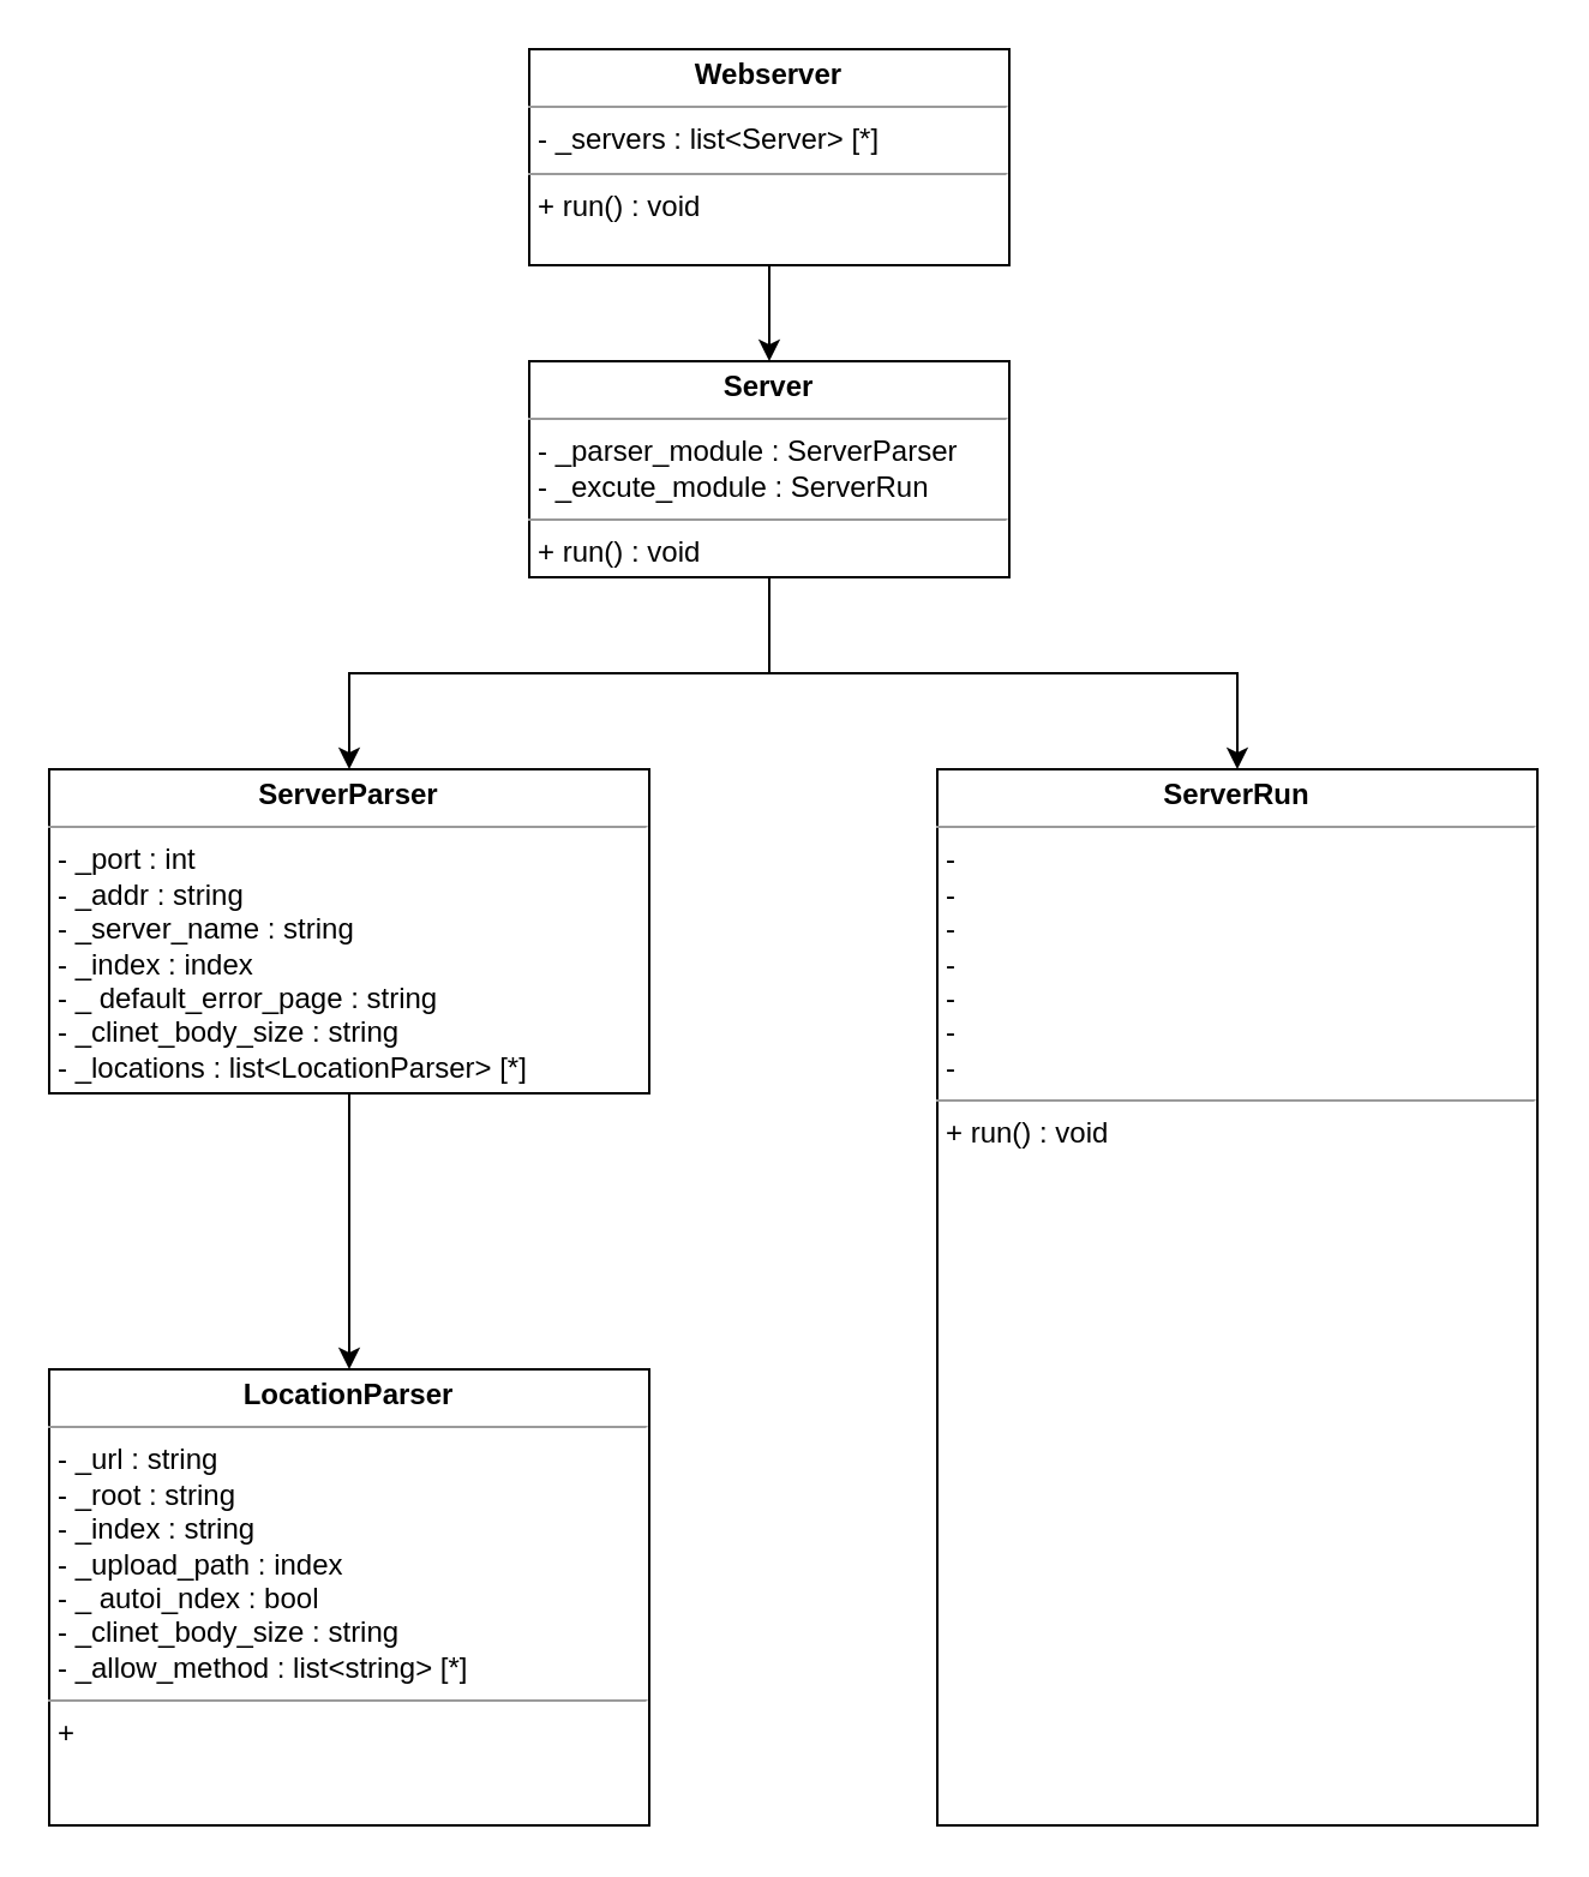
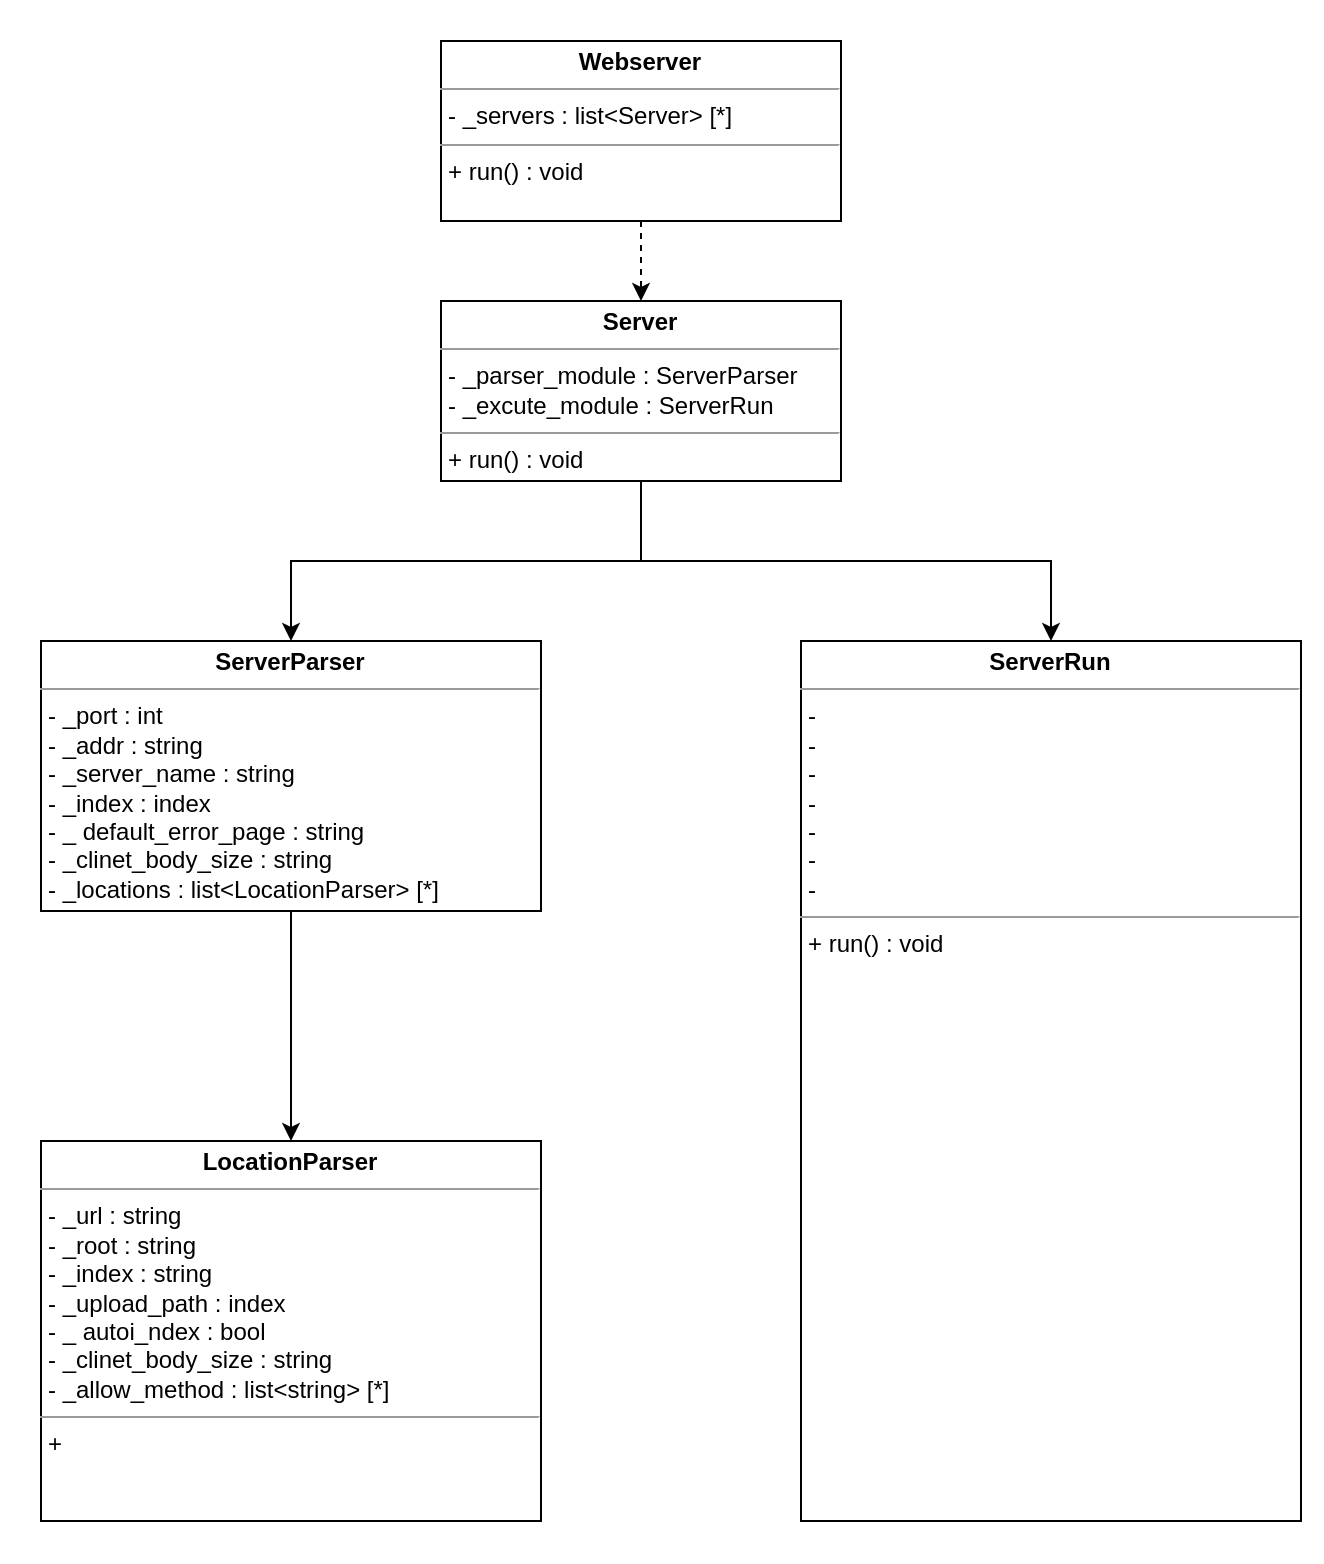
- <mxCell id="8" style="edgeStyle=orthogonalEdgeStyle;rounded=0;orthogonalLoop=1;jettySize=auto;html=1;exitX=0.5;exitY=1;exitDx=0;exitDy=0;" edge="1" parent="1" source="9" target="4"><mxGeometry relative="1" as="geometry" /></mxCell>
+ <mxCell id="8" style="edgeStyle=orthogonalEdgeStyle;rounded=0;orthogonalLoop=1;jettySize=auto;html=1;exitX=0.5;exitY=1;exitDx=0;exitDy=0;dashed=1;" edge="1" parent="1" source="9" target="4"><mxGeometry relative="1" as="geometry" /></mxCell>
- <mxCell id="7" value="&lt;p style=&quot;margin:0px;margin-top:4px;text-align:center;&quot;&gt;&lt;b&gt;ServerRun&lt;/b&gt;&lt;/p&gt;&lt;hr size=&quot;1&quot;&gt;&lt;p style=&quot;margin:0px;margin-left:4px;&quot;&gt;-&amp;nbsp;&lt;/p&gt;&lt;p style=&quot;margin:0px;margin-left:4px;&quot;&gt;-&amp;nbsp;&lt;/p&gt;&lt;p style=&quot;margin:0px;margin-left:4px;&quot;&gt;-&amp;nbsp;&lt;/p&gt;&lt;p style=&quot;margin:0px;margin-left:4px;&quot;&gt;-&amp;nbsp;&lt;/p&gt;&lt;p style=&quot;margin:0px;margin-left:4px;&quot;&gt;-&amp;nbsp;&lt;/p&gt;&lt;p style=&quot;margin:0px;margin-left:4px;&quot;&gt;-&amp;nbsp;&lt;/p&gt;&lt;p style=&quot;margin:0px;margin-left:4px;&quot;&gt;-&amp;nbsp;&lt;/p&gt;&lt;hr size=&quot;1&quot;&gt;&lt;p style=&quot;margin:0px;margin-left:4px;&quot;&gt;+ run() : void&lt;/p&gt;" style="verticalAlign=top;align=left;overflow=fill;fontSize=12;fontFamily=Helvetica;html=1;whiteSpace=wrap;" vertex="1" parent="1"><mxGeometry x="390" y="320" width="250" height="440" as="geometry" /></mxCell>
+ <mxCell id="7" value="&lt;p style=&quot;margin:0px;margin-top:4px;text-align:center;&quot;&gt;&lt;b&gt;ServerRun&lt;/b&gt;&lt;/p&gt;&lt;hr size=&quot;1&quot;&gt;&lt;p style=&quot;margin:0px;margin-left:4px;&quot;&gt;-&amp;nbsp;&lt;/p&gt;&lt;p style=&quot;margin:0px;margin-left:4px;&quot;&gt;-&amp;nbsp;&lt;/p&gt;&lt;p style=&quot;margin:0px;margin-left:4px;&quot;&gt;-&amp;nbsp;&lt;/p&gt;&lt;p style=&quot;margin:0px;margin-left:4px;&quot;&gt;-&amp;nbsp;&lt;/p&gt;&lt;p style=&quot;margin:0px;margin-left:4px;&quot;&gt;-&amp;nbsp;&lt;/p&gt;&lt;p style=&quot;margin:0px;margin-left:4px;&quot;&gt;-&amp;nbsp;&lt;/p&gt;&lt;p style=&quot;margin:0px;margin-left:4px;&quot;&gt;-&amp;nbsp;&lt;/p&gt;&lt;hr size=&quot;1&quot;&gt;&lt;p style=&quot;margin:0px;margin-left:4px;&quot;&gt;+ run() : void&lt;/p&gt;" style="verticalAlign=top;align=left;overflow=fill;fontSize=12;fontFamily=Helvetica;html=1;whiteSpace=wrap;" vertex="1" parent="1"><mxGeometry x="400" y="320" width="250" height="440" as="geometry" /></mxCell>
